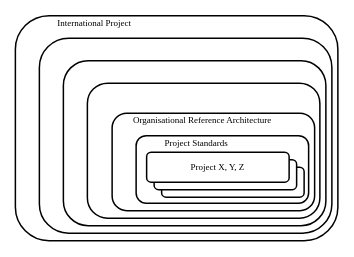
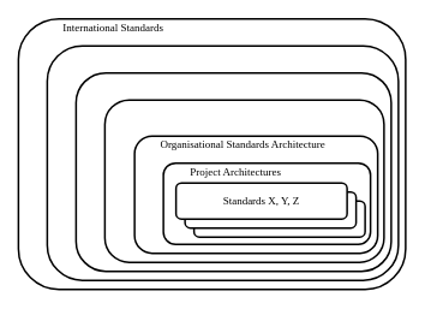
- <mxCell id="5" value="International Project" style="text;html=1;align=center;verticalAlign=middle;resizable=0;points=[];autosize=1;strokeColor=none;fillColor=none;fontFamily=CMU Sans Serif Medium;labelPosition=center;verticalLabelPosition=middle;strokeWidth=2;" parent="1" vertex="1"><mxGeometry x="60" y="20" width="130" height="20" as="geometry" /></mxCell>
+ <mxCell id="5" value="International Standards" style="text;html=1;align=center;verticalAlign=middle;resizable=0;points=[];autosize=1;strokeColor=none;fillColor=none;fontFamily=CMU Sans Serif Medium;labelPosition=center;verticalLabelPosition=middle;strokeWidth=2;" parent="1" vertex="1"><mxGeometry x="60" y="20" width="130" height="20" as="geometry" /></mxCell>
- <mxCell id="8" value="Organisational Reference Architecture" style="text;html=1;align=center;verticalAlign=middle;resizable=0;points=[];autosize=1;strokeColor=none;fillColor=none;fontFamily=CMU Sans Serif Medium;strokeWidth=2;" parent="1" vertex="1"><mxGeometry x="169" y="150" width="200" height="20" as="geometry" /></mxCell>
+ <mxCell id="8" value="Organisational Standards Architecture" style="text;html=1;align=center;verticalAlign=middle;resizable=0;points=[];autosize=1;strokeColor=none;fillColor=none;fontFamily=CMU Sans Serif Medium;strokeWidth=2;" parent="1" vertex="1"><mxGeometry x="169" y="150" width="200" height="20" as="geometry" /></mxCell>
- <mxCell id="10" value="Project Standards" style="text;html=1;align=center;verticalAlign=middle;resizable=0;points=[];autosize=1;strokeColor=none;fillColor=none;fontFamily=CMU Sans Serif Medium;strokeWidth=2;" parent="1" vertex="1"><mxGeometry x="201" y="180" width="120" height="20" as="geometry" /></mxCell>
+ <mxCell id="10" value="Project Architectures" style="text;html=1;align=center;verticalAlign=middle;resizable=0;points=[];autosize=1;strokeColor=none;fillColor=none;fontFamily=CMU Sans Serif Medium;strokeWidth=2;" parent="1" vertex="1"><mxGeometry x="201" y="180" width="120" height="20" as="geometry" /></mxCell>
- <mxCell id="13" value="Project X, Y, Z" style="rounded=1;whiteSpace=wrap;html=1;fontFamily=CMU Sans Serif Medium;fillColor=default;gradientColor=none;strokeWidth=2;" parent="1" vertex="1"><mxGeometry x="195" y="202" width="190" height="40" as="geometry" /></mxCell>
+ <mxCell id="13" value="Standards X, Y, Z" style="rounded=1;whiteSpace=wrap;html=1;fontFamily=CMU Sans Serif Medium;fillColor=default;gradientColor=none;strokeWidth=2;" parent="1" vertex="1"><mxGeometry x="195" y="202" width="190" height="40" as="geometry" /></mxCell>
